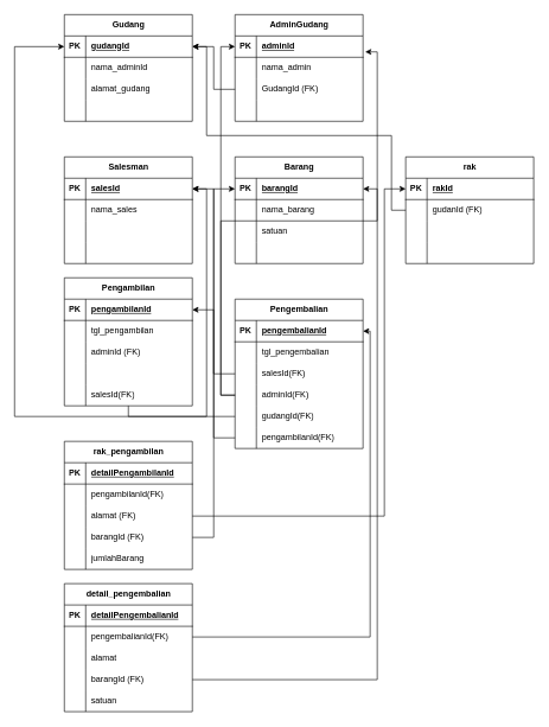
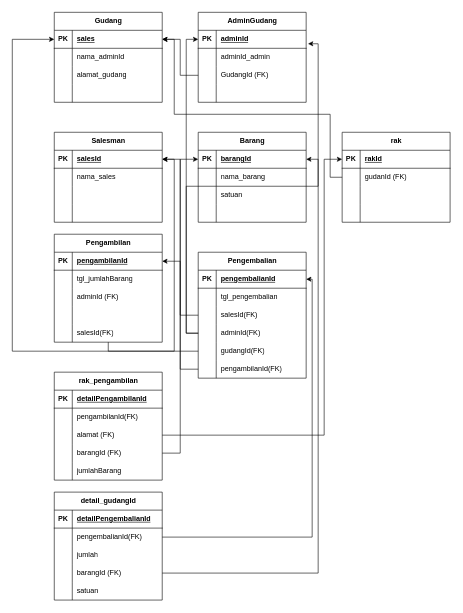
- <mxCell id="5" value="gudangId" style="shape=partialRectangle;connectable=0;fillColor=none;top=0;left=0;bottom=0;right=0;align=left;spacingLeft=6;fontStyle=5;overflow=hidden;whiteSpace=wrap;html=1;" parent="3" vertex="1"><mxGeometry x="30" width="150" height="30" as="geometry"><mxRectangle width="150" height="30" as="alternateBounds" /></mxGeometry></mxCell>
+ <mxCell id="5" value="sales" style="shape=partialRectangle;connectable=0;fillColor=none;top=0;left=0;bottom=0;right=0;align=left;spacingLeft=6;fontStyle=5;overflow=hidden;whiteSpace=wrap;html=1;" parent="3" vertex="1"><mxGeometry x="30" width="150" height="30" as="geometry"><mxRectangle width="150" height="30" as="alternateBounds" /></mxGeometry></mxCell>
- <mxCell id="21" value="nama_admin" style="shape=partialRectangle;connectable=0;fillColor=none;top=0;left=0;bottom=0;right=0;align=left;spacingLeft=6;overflow=hidden;whiteSpace=wrap;html=1;" parent="19" vertex="1"><mxGeometry x="30" width="150" height="30" as="geometry"><mxRectangle width="150" height="30" as="alternateBounds" /></mxGeometry></mxCell>
+ <mxCell id="21" value="adminId_admin" style="shape=partialRectangle;connectable=0;fillColor=none;top=0;left=0;bottom=0;right=0;align=left;spacingLeft=6;overflow=hidden;whiteSpace=wrap;html=1;" parent="19" vertex="1"><mxGeometry x="30" width="150" height="30" as="geometry"><mxRectangle width="150" height="30" as="alternateBounds" /></mxGeometry></mxCell>
- <mxCell id="97" value="tgl_pengambilan" style="shape=partialRectangle;connectable=0;fillColor=none;top=0;left=0;bottom=0;right=0;align=left;spacingLeft=6;overflow=hidden;whiteSpace=wrap;html=1;" parent="95" vertex="1"><mxGeometry x="30" width="150" height="30" as="geometry"><mxRectangle width="150" height="30" as="alternateBounds" /></mxGeometry></mxCell>
+ <mxCell id="97" value="tgl_jumlahBarang" style="shape=partialRectangle;connectable=0;fillColor=none;top=0;left=0;bottom=0;right=0;align=left;spacingLeft=6;overflow=hidden;whiteSpace=wrap;html=1;" parent="95" vertex="1"><mxGeometry x="30" width="150" height="30" as="geometry"><mxRectangle width="150" height="30" as="alternateBounds" /></mxGeometry></mxCell>
- <mxCell id="128" value="detail_pengembalian" style="shape=table;startSize=30;container=1;collapsible=1;childLayout=tableLayout;fixedRows=1;rowLines=0;fontStyle=1;align=center;resizeLast=1;html=1;" parent="1" vertex="1"><mxGeometry x="90" y="820" width="180" height="180" as="geometry" /></mxCell>
+ <mxCell id="128" value="detail_gudangId" style="shape=table;startSize=30;container=1;collapsible=1;childLayout=tableLayout;fixedRows=1;rowLines=0;fontStyle=1;align=center;resizeLast=1;html=1;" parent="1" vertex="1"><mxGeometry x="90" y="820" width="180" height="180" as="geometry" /></mxCell>
- <mxCell id="137" value="alamat" style="shape=partialRectangle;connectable=0;fillColor=none;top=0;left=0;bottom=0;right=0;align=left;spacingLeft=6;overflow=hidden;whiteSpace=wrap;html=1;" parent="135" vertex="1"><mxGeometry x="30" width="150" height="30" as="geometry"><mxRectangle width="150" height="30" as="alternateBounds" /></mxGeometry></mxCell>
+ <mxCell id="137" value="jumlah" style="shape=partialRectangle;connectable=0;fillColor=none;top=0;left=0;bottom=0;right=0;align=left;spacingLeft=6;overflow=hidden;whiteSpace=wrap;html=1;" parent="135" vertex="1"><mxGeometry x="30" width="150" height="30" as="geometry"><mxRectangle width="150" height="30" as="alternateBounds" /></mxGeometry></mxCell>
